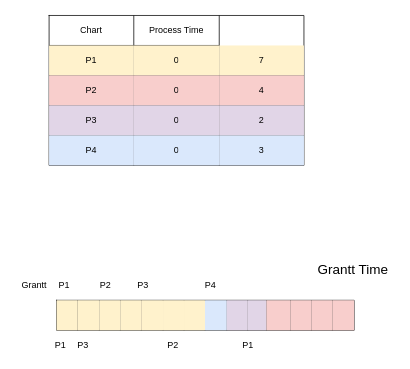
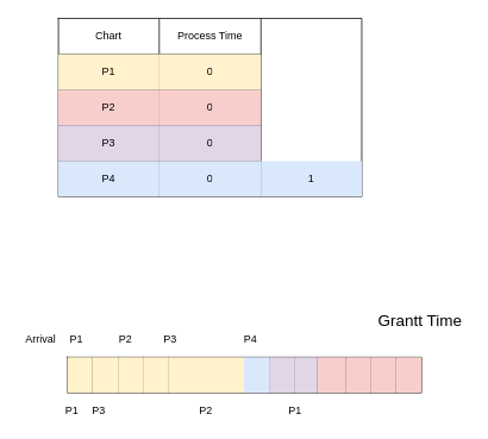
- <mxCell id="9" value="7" style="shape=partialRectangle;html=1;whiteSpace=wrap;connectable=0;overflow=hidden;fillColor=#fff2cc;top=0;left=0;bottom=0;right=0;strokeColor=#d6b656;" vertex="1" parent="6"><mxGeometry x="227" width="113" height="40" as="geometry" /></mxCell>
- <mxCell id="13" value="4" style="shape=partialRectangle;html=1;whiteSpace=wrap;connectable=0;overflow=hidden;fillColor=#f8cecc;top=0;left=0;bottom=0;right=0;strokeColor=#b85450;" vertex="1" parent="10"><mxGeometry x="227" width="113" height="40" as="geometry" /></mxCell>
- <mxCell id="17" value="2" style="shape=partialRectangle;html=1;whiteSpace=wrap;connectable=0;overflow=hidden;fillColor=#e1d5e7;top=0;left=0;bottom=0;right=0;strokeColor=#9673a6;" vertex="1" parent="14"><mxGeometry x="227" width="113" height="40" as="geometry" /></mxCell>
- <mxCell id="21" value="3" style="shape=partialRectangle;html=1;whiteSpace=wrap;connectable=0;overflow=hidden;fillColor=#dae8fc;top=0;left=0;bottom=0;right=0;strokeColor=#6c8ebf;" vertex="1" parent="18"><mxGeometry x="227" width="113" height="40" as="geometry" /></mxCell>
+ <mxCell id="21" value="1" style="shape=partialRectangle;html=1;whiteSpace=wrap;connectable=0;overflow=hidden;fillColor=#dae8fc;top=0;left=0;bottom=0;right=0;strokeColor=#6c8ebf;" vertex="1" parent="18"><mxGeometry x="227" width="113" height="40" as="geometry" /></mxCell>
- <mxCell id="43" value="Grantt" style="text;html=1;align=center;verticalAlign=middle;resizable=0;points=[];autosize=1;" vertex="1" parent="1"><mxGeometry x="20" y="370" width="50" height="20" as="geometry" /></mxCell>
+ <mxCell id="43" value="Arrival" style="text;html=1;align=center;verticalAlign=middle;resizable=0;points=[];autosize=1;" vertex="1" parent="1"><mxGeometry x="20" y="370" width="50" height="20" as="geometry" /></mxCell>
